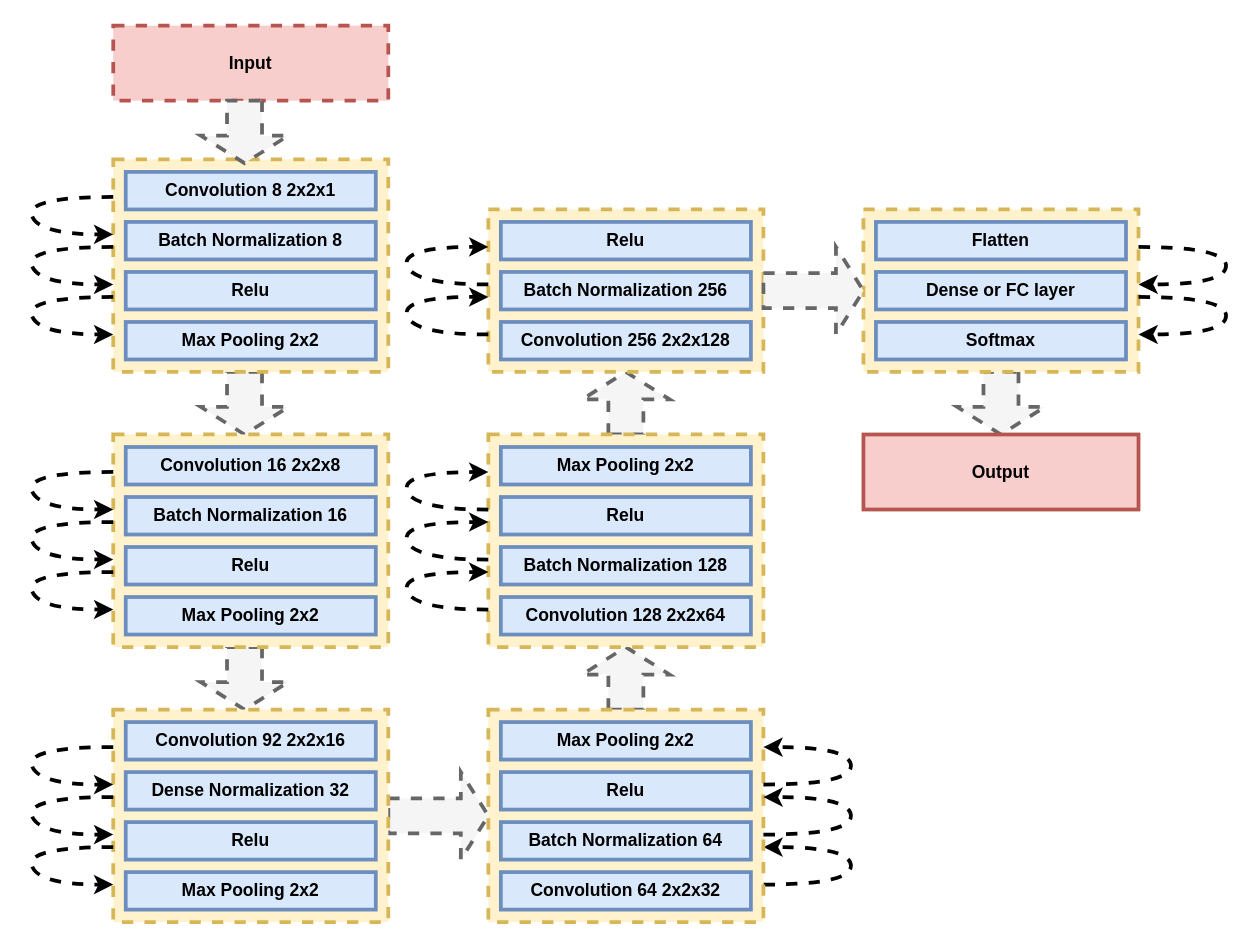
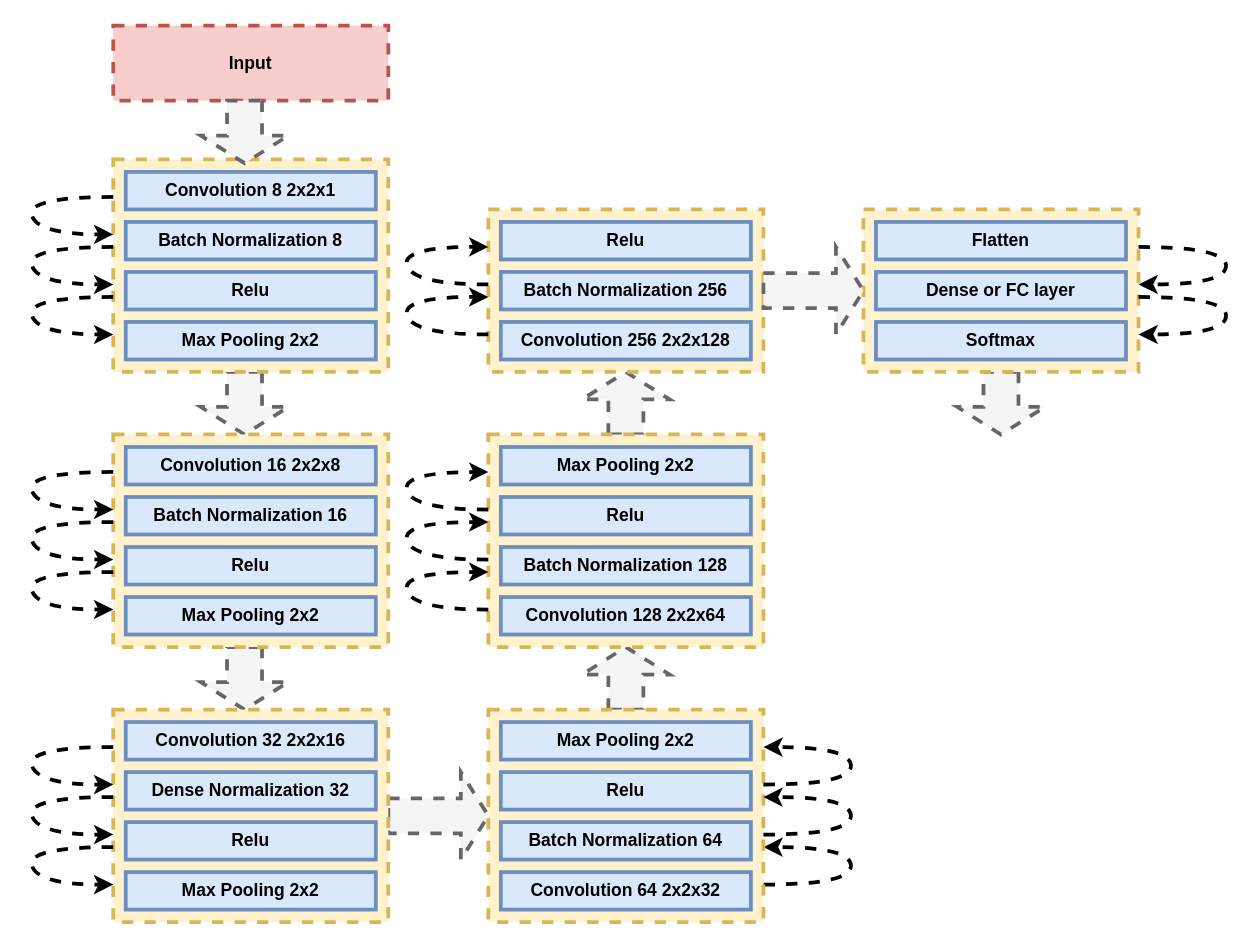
- <mxCell id="42" value="Output" style="rounded=0;whiteSpace=wrap;html=1;fillColor=#f8cecc;strokeColor=#b85450;fontStyle=1;strokeWidth=3;fontSize=14;" parent="1" vertex="1"><mxGeometry x="690" y="347" width="220" height="60" as="geometry" /></mxCell>
- <mxCell id="20" value="Convolution 92 2x2x16" style="rounded=0;whiteSpace=wrap;html=1;fillColor=#dae8fc;strokeColor=#6c8ebf;fontStyle=1;strokeWidth=3;fontSize=14;" parent="1" vertex="1"><mxGeometry x="100" y="577" width="200" height="30" as="geometry" /></mxCell>
+ <mxCell id="20" value="Convolution 32 2x2x16" style="rounded=0;whiteSpace=wrap;html=1;fillColor=#dae8fc;strokeColor=#6c8ebf;fontStyle=1;strokeWidth=3;fontSize=14;" parent="1" vertex="1"><mxGeometry x="100" y="577" width="200" height="30" as="geometry" /></mxCell>
